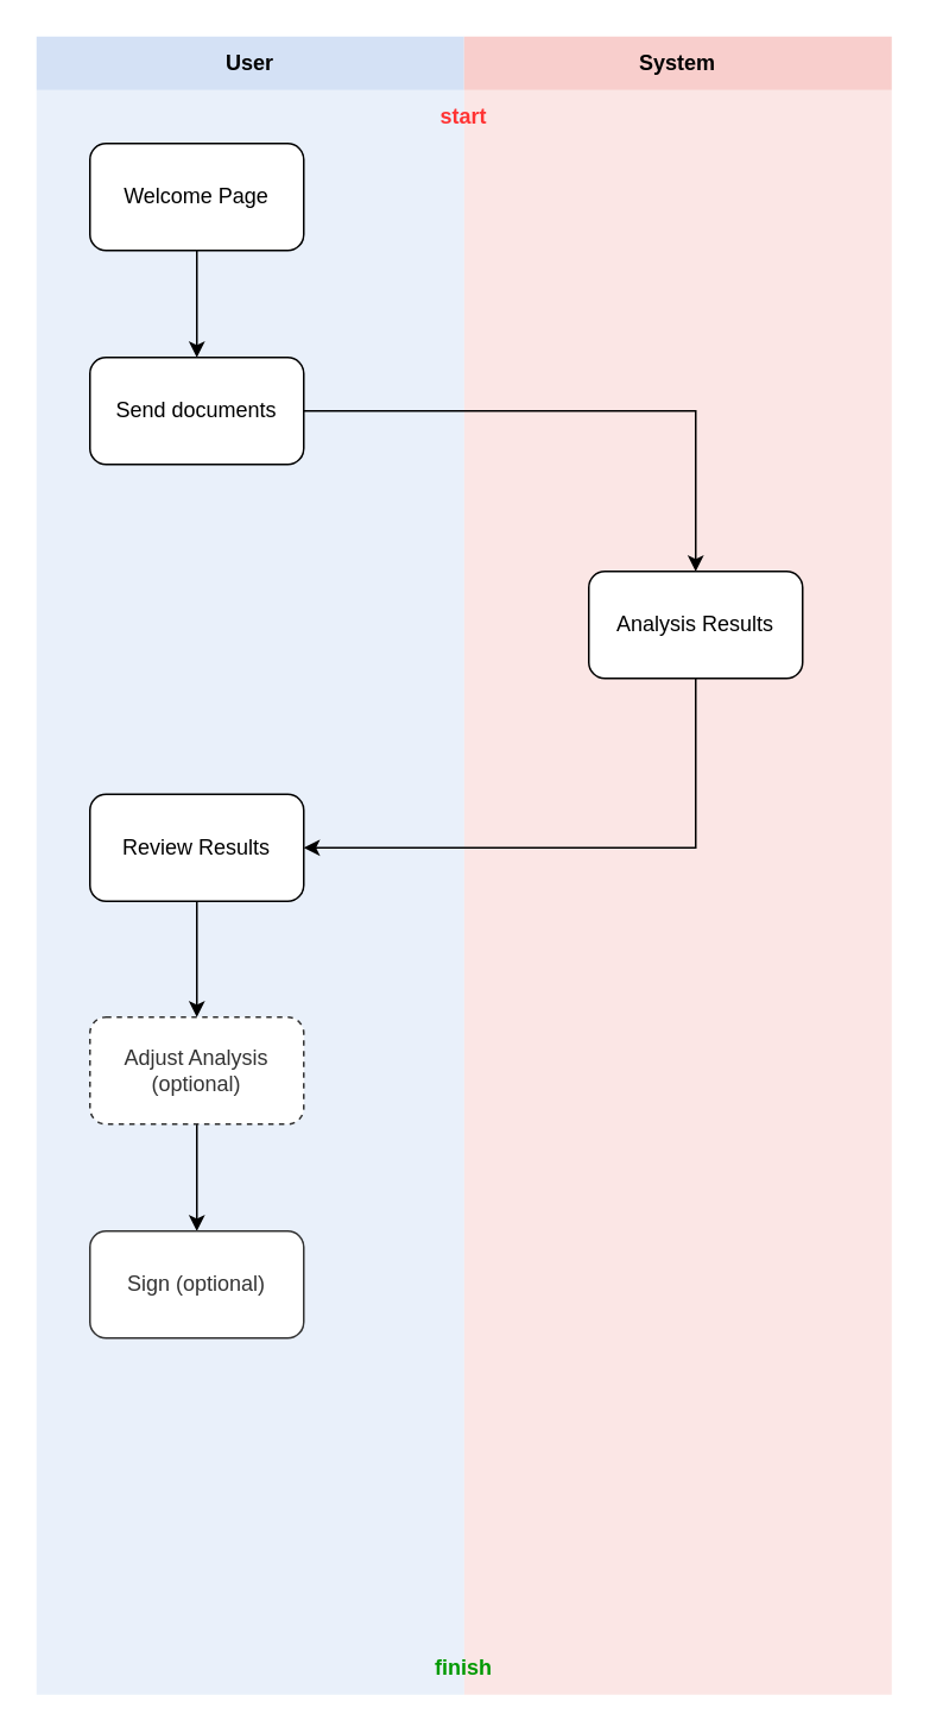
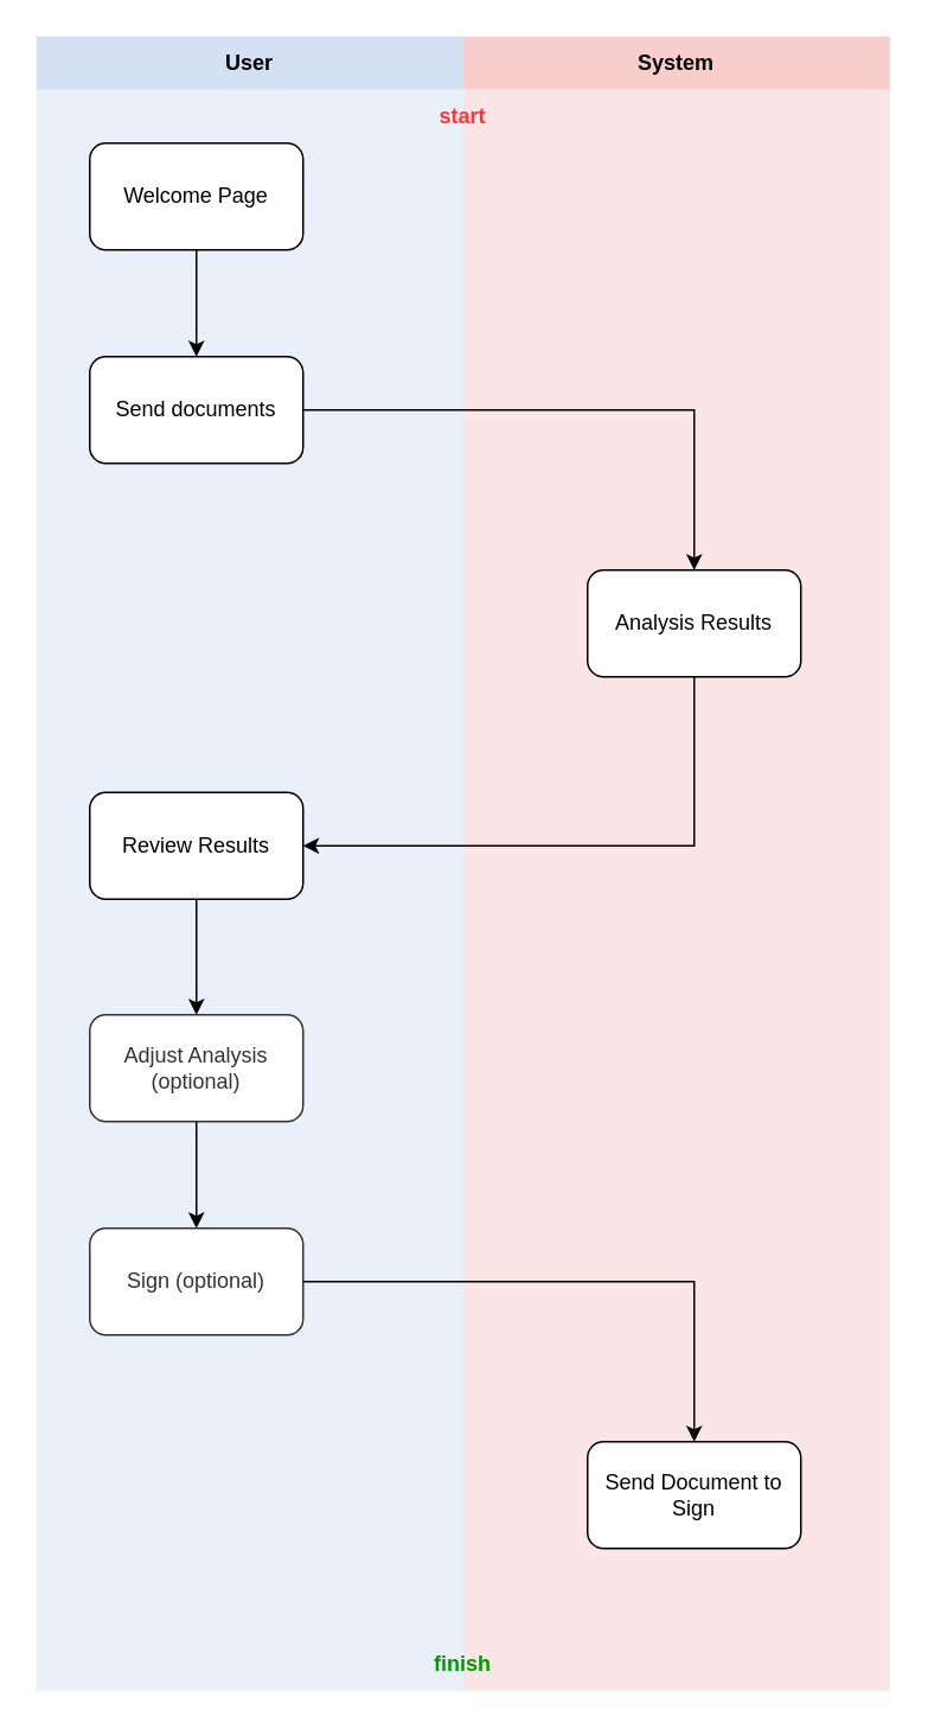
- <mxCell id="15" value="Adjust Analysis (optional)" style="rounded=1;whiteSpace=wrap;html=1;dashed=1;strokeColor=#333333;fontColor=#333333;" vertex="1" parent="1"><mxGeometry x="50" y="570" width="120" height="60" as="geometry" /></mxCell>
+ <mxCell id="15" value="Adjust Analysis (optional)" style="rounded=1;whiteSpace=wrap;html=1;dashed=0;strokeColor=#333333;fontColor=#333333;" vertex="1" parent="1"><mxGeometry x="50" y="570" width="120" height="60" as="geometry" /></mxCell>
+ <mxCell id="16" style="edgeStyle=orthogonalEdgeStyle;rounded=0;orthogonalLoop=1;jettySize=auto;html=1;entryX=0.5;entryY=0;entryDx=0;entryDy=0;" edge="1" parent="1" source="17" target="18"><mxGeometry relative="1" as="geometry" /></mxCell>
+ <mxCell id="18" value="Send Document to Sign" style="rounded=1;whiteSpace=wrap;html=1;" vertex="1" parent="1"><mxGeometry x="330" y="810" width="120" height="60" as="geometry" /></mxCell>
